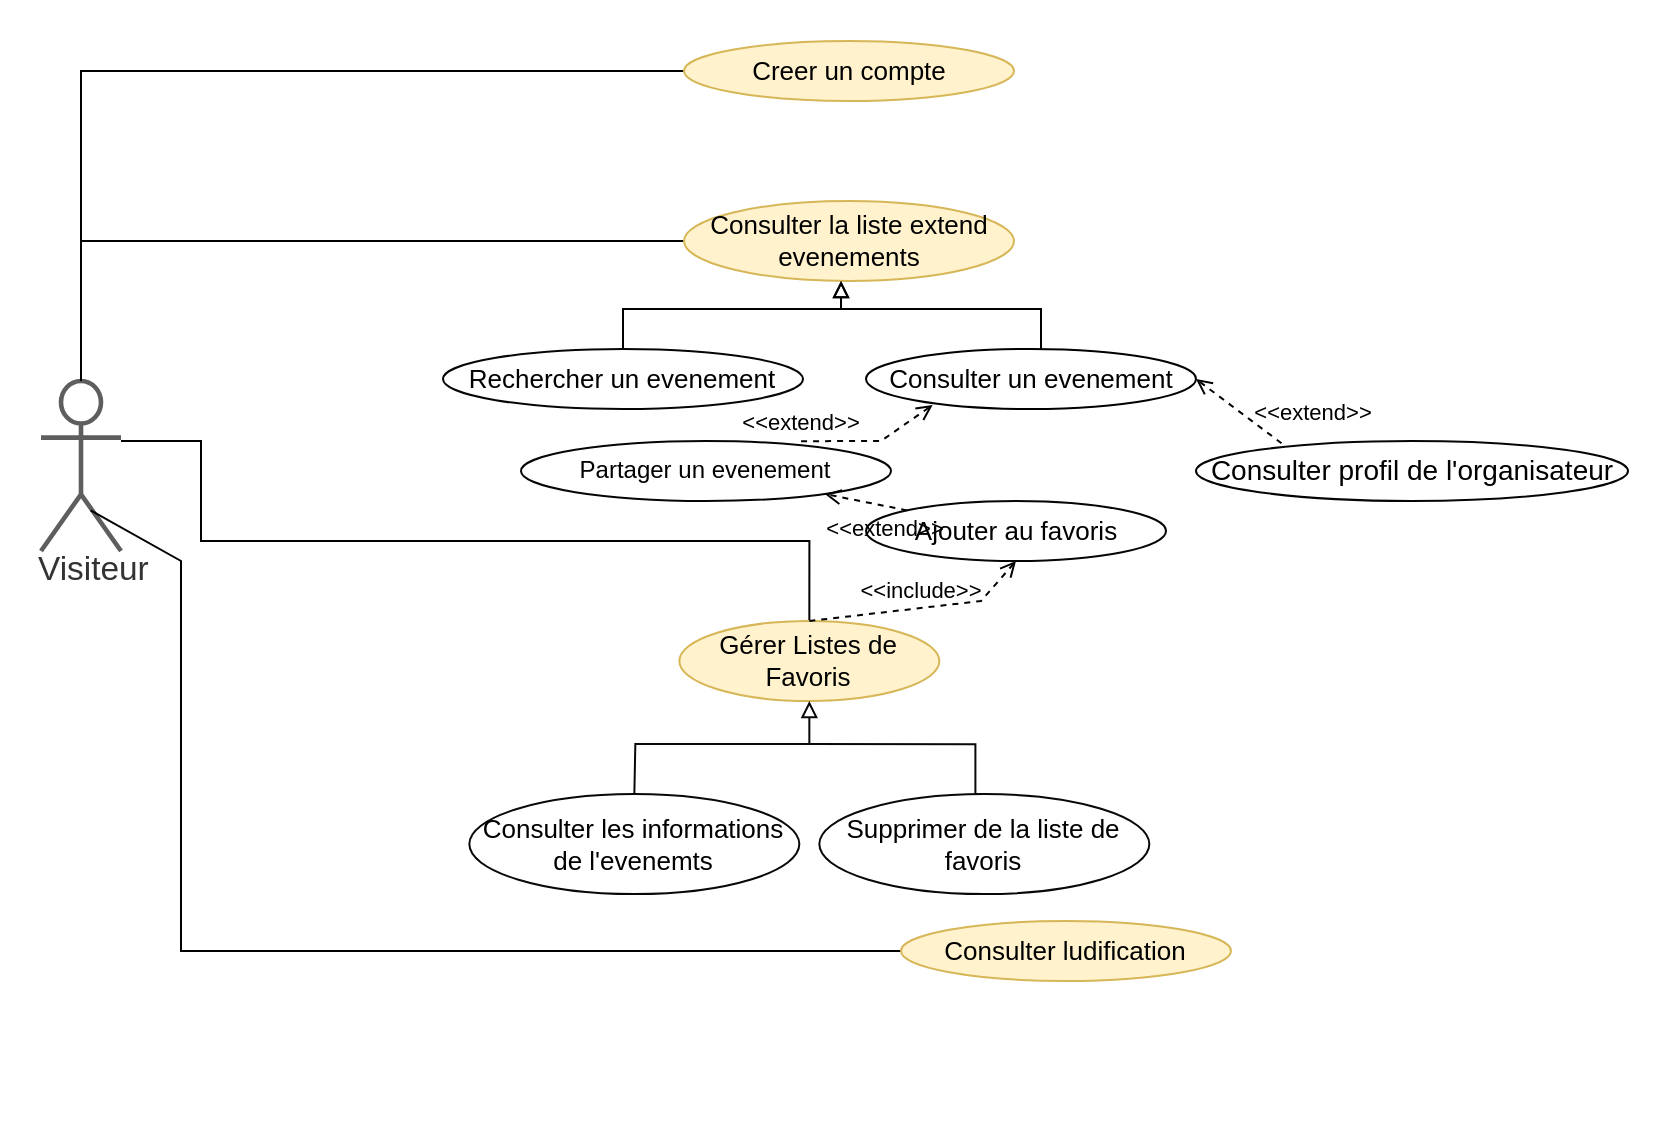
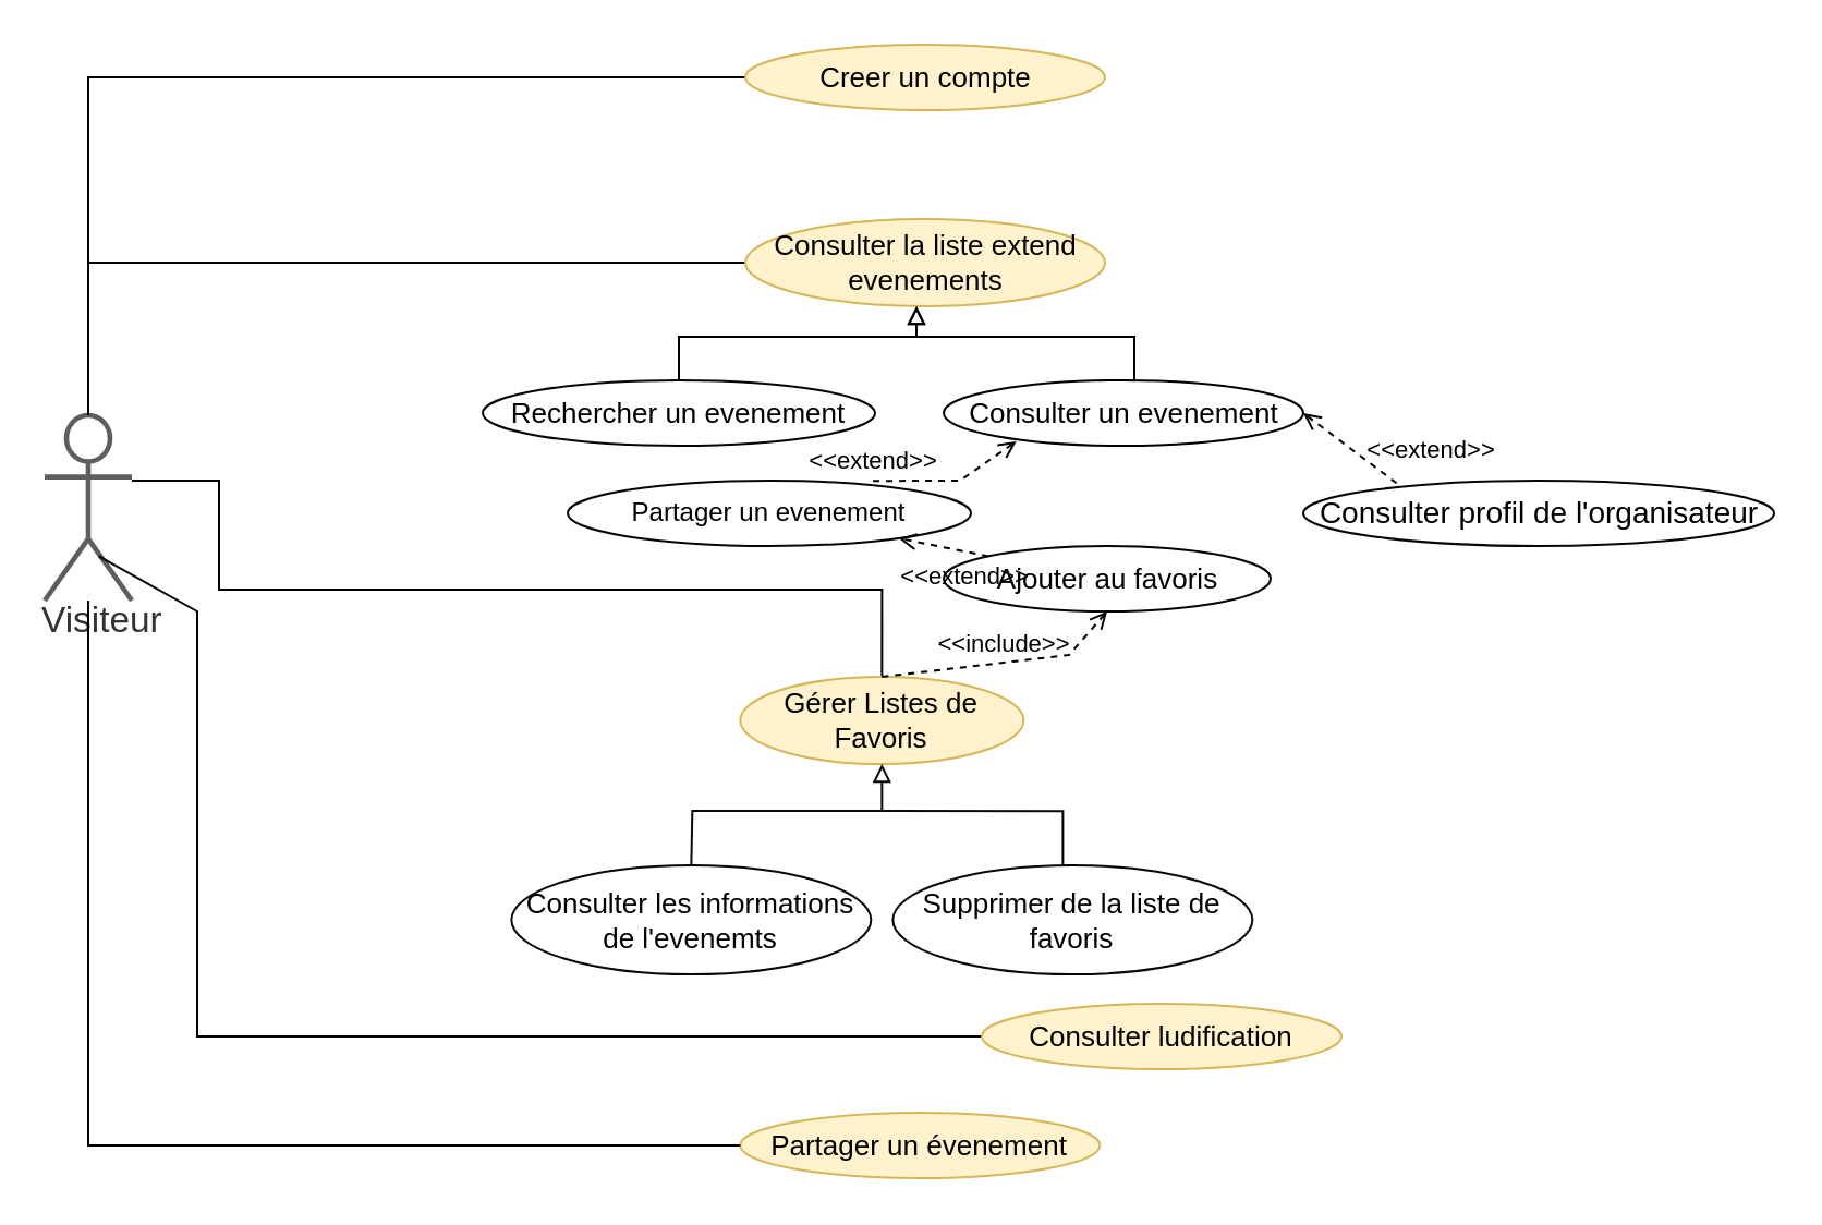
+ <mxCell id="28" style="edgeStyle=none;rounded=0;orthogonalLoop=1;jettySize=auto;html=1;exitX=0;exitY=0.5;exitDx=0;exitDy=0;endArrow=none;endFill=0;" parent="1" target="2" edge="1" source="27"><mxGeometry relative="1" as="geometry"><mxPoint x="90" y="340" as="targetPoint" /><Array as="points"><mxPoint x="40" y="525" /></Array><mxPoint x="330" y="515" as="sourcePoint" /></mxGeometry></mxCell>
+ <mxCell id="27" value="Partager un évenement" style="html=1;overflow=block;blockSpacing=1;whiteSpace=wrap;ellipse;fontSize=13;spacing=3.8;strokeColor=#d6b656;strokeOpacity=100;rounded=1;absoluteArcSize=1;arcSize=9;strokeWidth=1;lucidId=KpitLF8Kvkj4;fillColor=#fff2cc;" parent="1" vertex="1"><mxGeometry x="339.17" y="510" width="165" height="30" as="geometry" /></mxCell>
